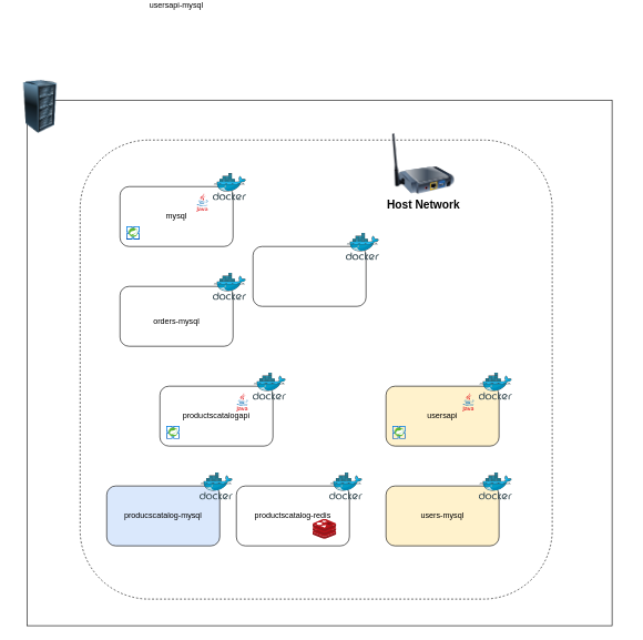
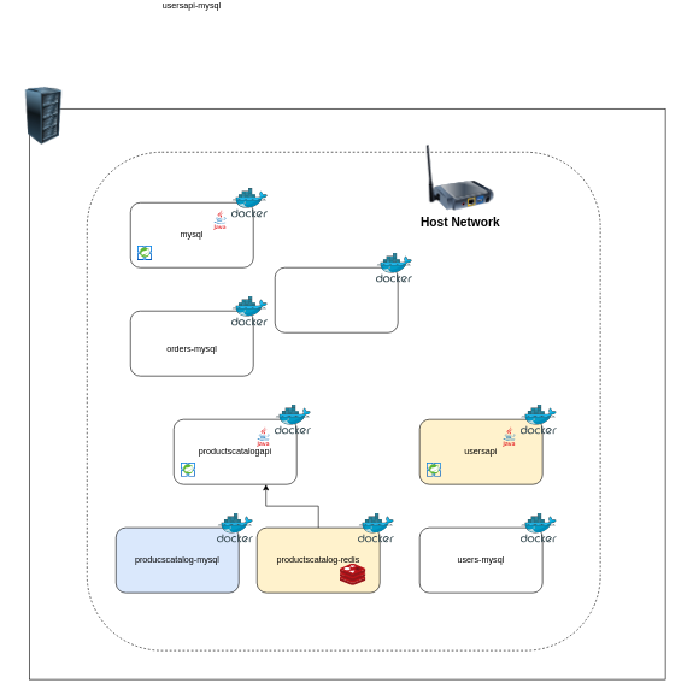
+ <mxCell id="22" style="edgeStyle=orthogonalEdgeStyle;rounded=0;orthogonalLoop=1;jettySize=auto;html=1;entryX=0.75;entryY=1;entryDx=0;entryDy=0;" edge="1" parent="5" source="19" target="14"><mxGeometry relative="1" as="geometry" /></mxCell>
- <mxCell id="19" value="productscatalog-redis" style="rounded=1;whiteSpace=wrap;html=1;" vertex="1" parent="18"><mxGeometry y="20" width="170" height="90" as="geometry" /></mxCell>
+ <mxCell id="19" value="productscatalog-redis" style="rounded=1;whiteSpace=wrap;html=1;fillColor=#fff2cc;" vertex="1" parent="18"><mxGeometry y="20" width="170" height="90" as="geometry" /></mxCell>
- <mxCell id="34" value="users-mysql" style="rounded=1;whiteSpace=wrap;html=1;fillColor=#fff2cc;" vertex="1" parent="33"><mxGeometry y="20" width="170" height="90" as="geometry" /></mxCell>
+ <mxCell id="34" value="users-mysql" style="rounded=1;whiteSpace=wrap;html=1;" vertex="1" parent="33"><mxGeometry y="20" width="170" height="90" as="geometry" /></mxCell>
